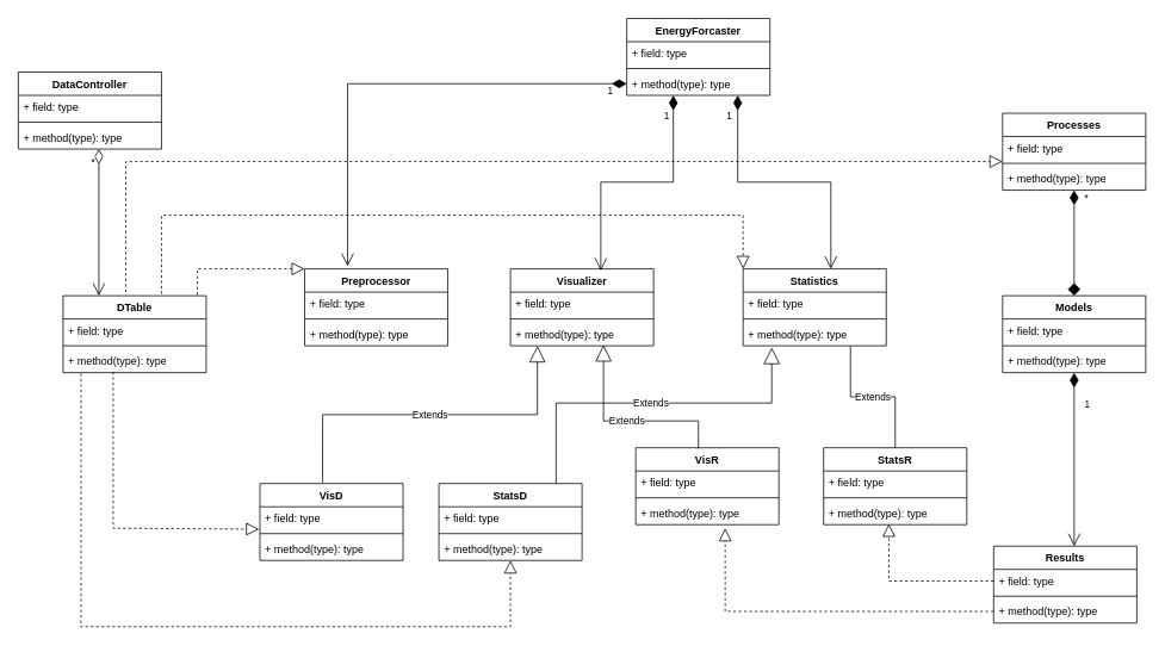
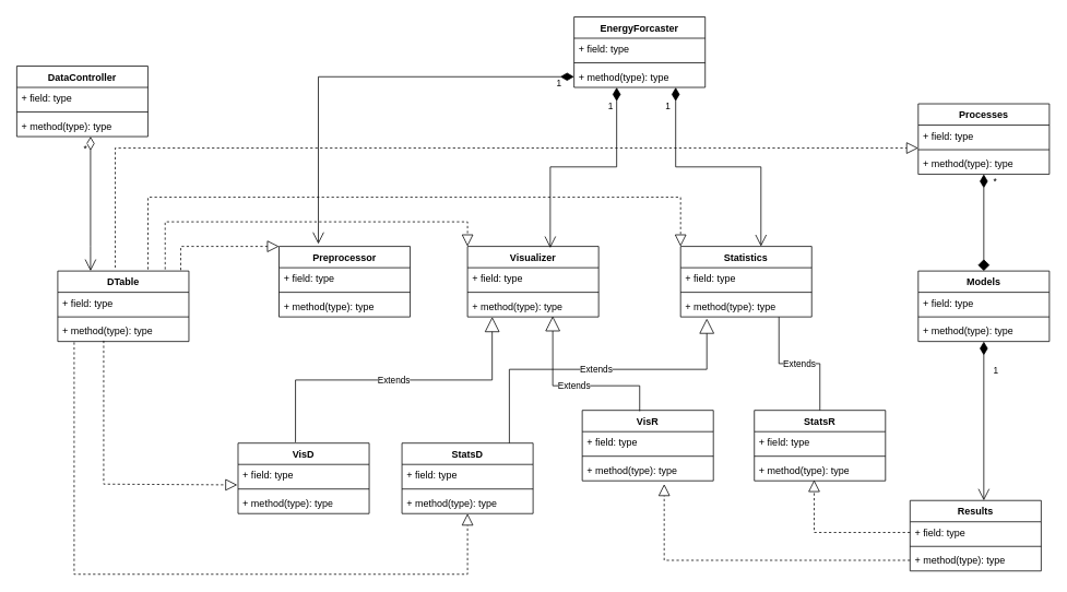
+ <mxCell id="69" value="" style="endArrow=block;dashed=1;endFill=0;endSize=12;html=1;rounded=0;edgeStyle=orthogonalEdgeStyle;exitX=0.819;exitY=-0.023;exitDx=0;exitDy=0;entryX=0;entryY=0;entryDx=0;entryDy=0;exitPerimeter=0;" edge="1" parent="1" source="63" target="14"><mxGeometry width="160" relative="1" as="geometry"><mxPoint x="230" y="222" as="sourcePoint" /><mxPoint x="350" y="349" as="targetPoint" /><Array as="points"><mxPoint x="201" y="270" /><mxPoint x="570" y="270" /></Array></mxGeometry></mxCell>
